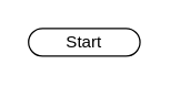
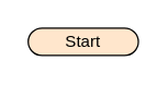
- <mxCell id="2" value="Start" style="rounded=1;whiteSpace=wrap;html=1;arcSize=50;" vertex="1" parent="1"><mxGeometry x="20" y="20" width="80" height="20" as="geometry" /></mxCell>
+ <mxCell id="2" value="Start" style="rounded=1;whiteSpace=wrap;html=1;arcSize=50;fillColor=#ffe6cc;" vertex="1" parent="1"><mxGeometry x="20" y="20" width="80" height="20" as="geometry" /></mxCell>
